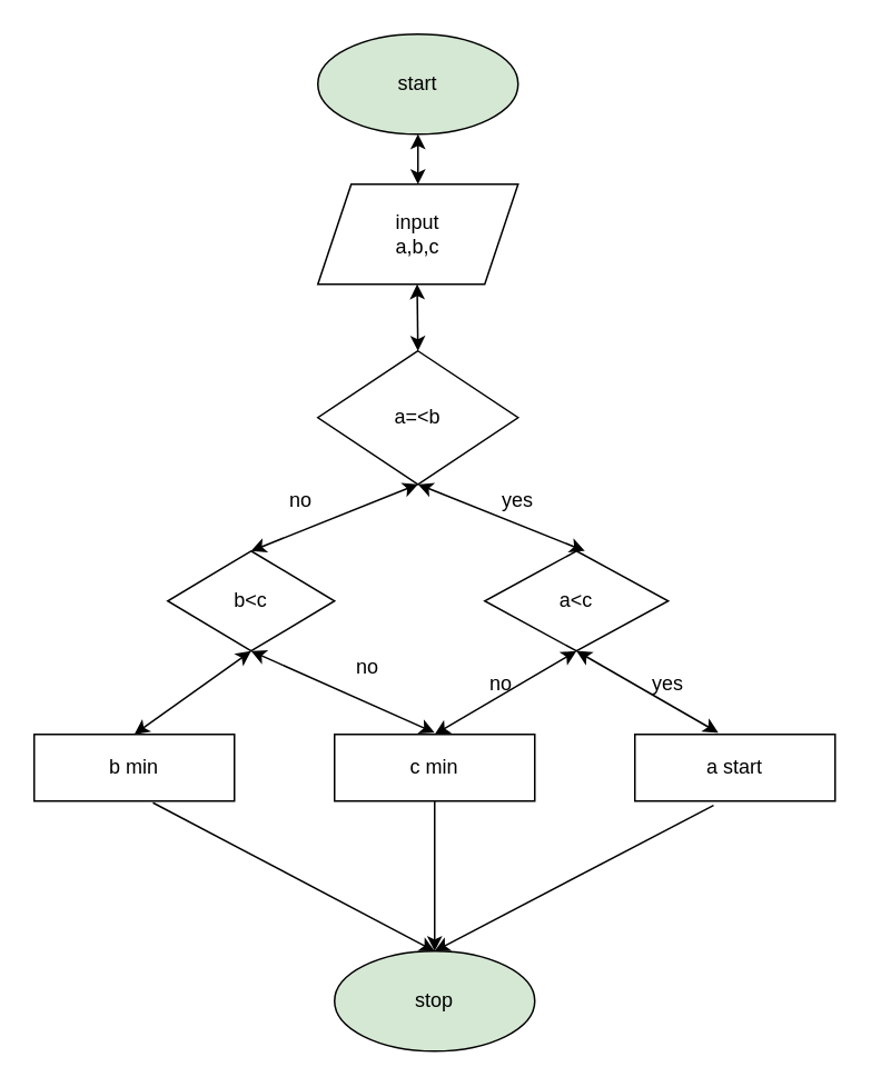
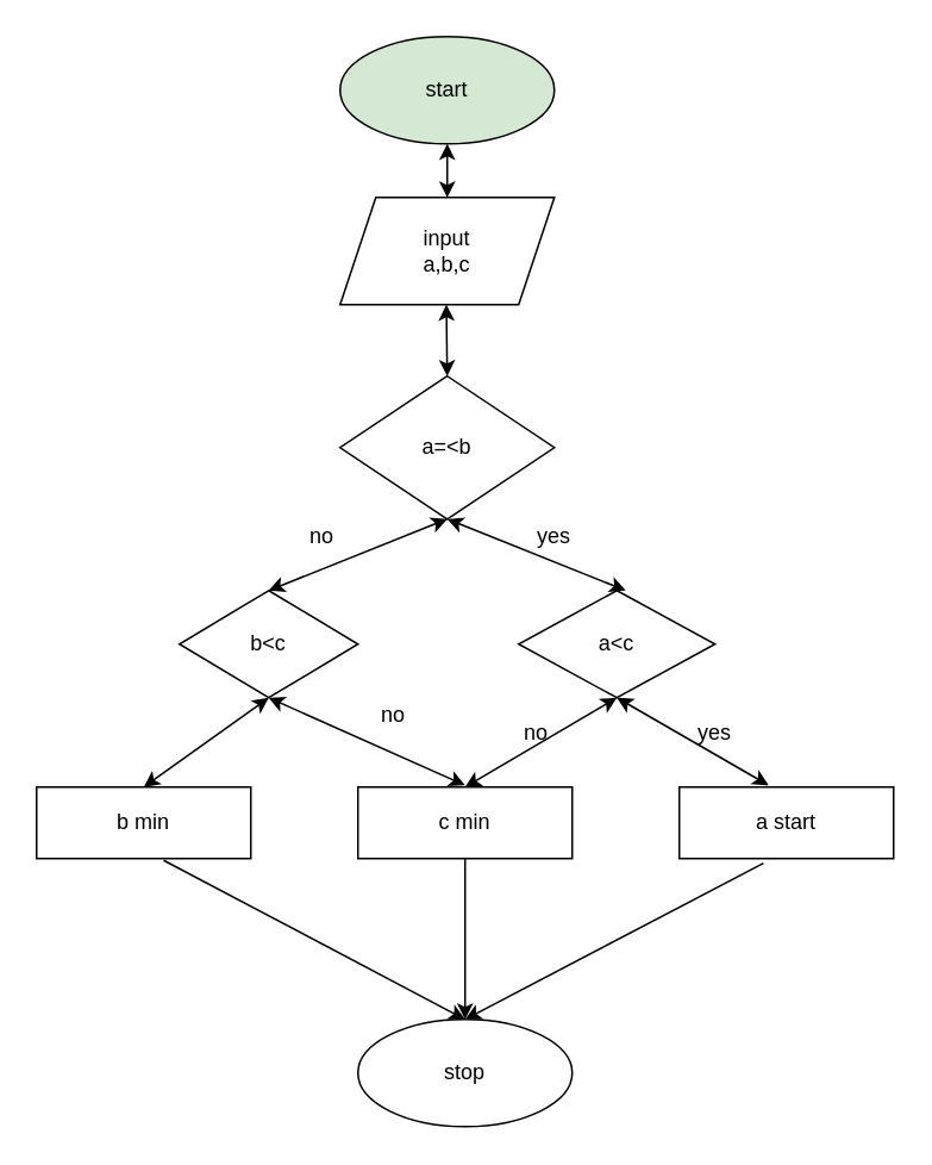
- <mxCell id="27" value="stop" style="ellipse;whiteSpace=wrap;html=1;fillColor=#d5e8d4;" vertex="1" parent="1"><mxGeometry x="200" y="570" width="120" height="60" as="geometry" /></mxCell>
+ <mxCell id="27" value="stop" style="ellipse;whiteSpace=wrap;html=1;" vertex="1" parent="1"><mxGeometry x="200" y="570" width="120" height="60" as="geometry" /></mxCell>
